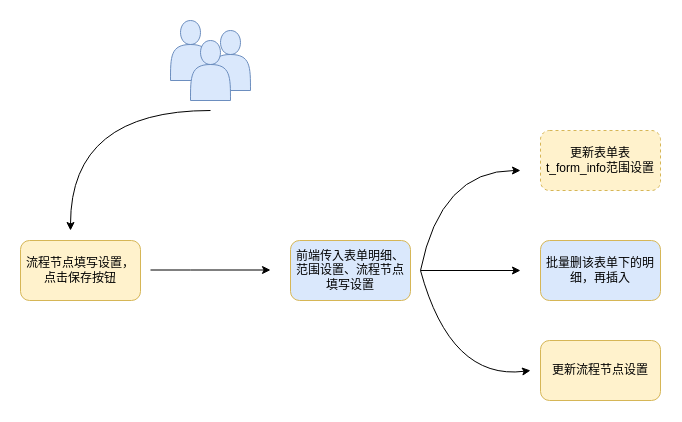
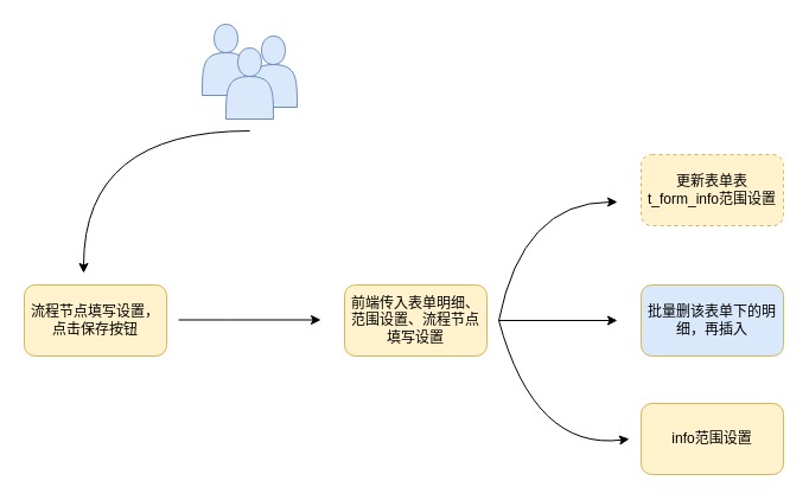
- <mxCell id="8" value="前端传入表单明细、范围设置、流程节点填写设置" style="rounded=1;whiteSpace=wrap;html=1;fillColor=#dae8fc;strokeColor=#d6b656;" vertex="1" parent="1"><mxGeometry x="290" y="240" width="120" height="60" as="geometry" /></mxCell>
+ <mxCell id="8" value="前端传入表单明细、范围设置、流程节点填写设置" style="rounded=1;whiteSpace=wrap;html=1;fillColor=#fff2cc;strokeColor=#d6b656;" vertex="1" parent="1"><mxGeometry x="290" y="240" width="120" height="60" as="geometry" /></mxCell>
- <mxCell id="14" value="更新流程节点设置" style="rounded=1;whiteSpace=wrap;html=1;fillColor=#fff2cc;strokeColor=#d6b656;" vertex="1" parent="1"><mxGeometry x="540" y="340" width="120" height="60" as="geometry" /></mxCell>
+ <mxCell id="14" value="info范围设置" style="rounded=1;whiteSpace=wrap;html=1;fillColor=#fff2cc;strokeColor=#d6b656;" vertex="1" parent="1"><mxGeometry x="540" y="340" width="120" height="60" as="geometry" /></mxCell>
